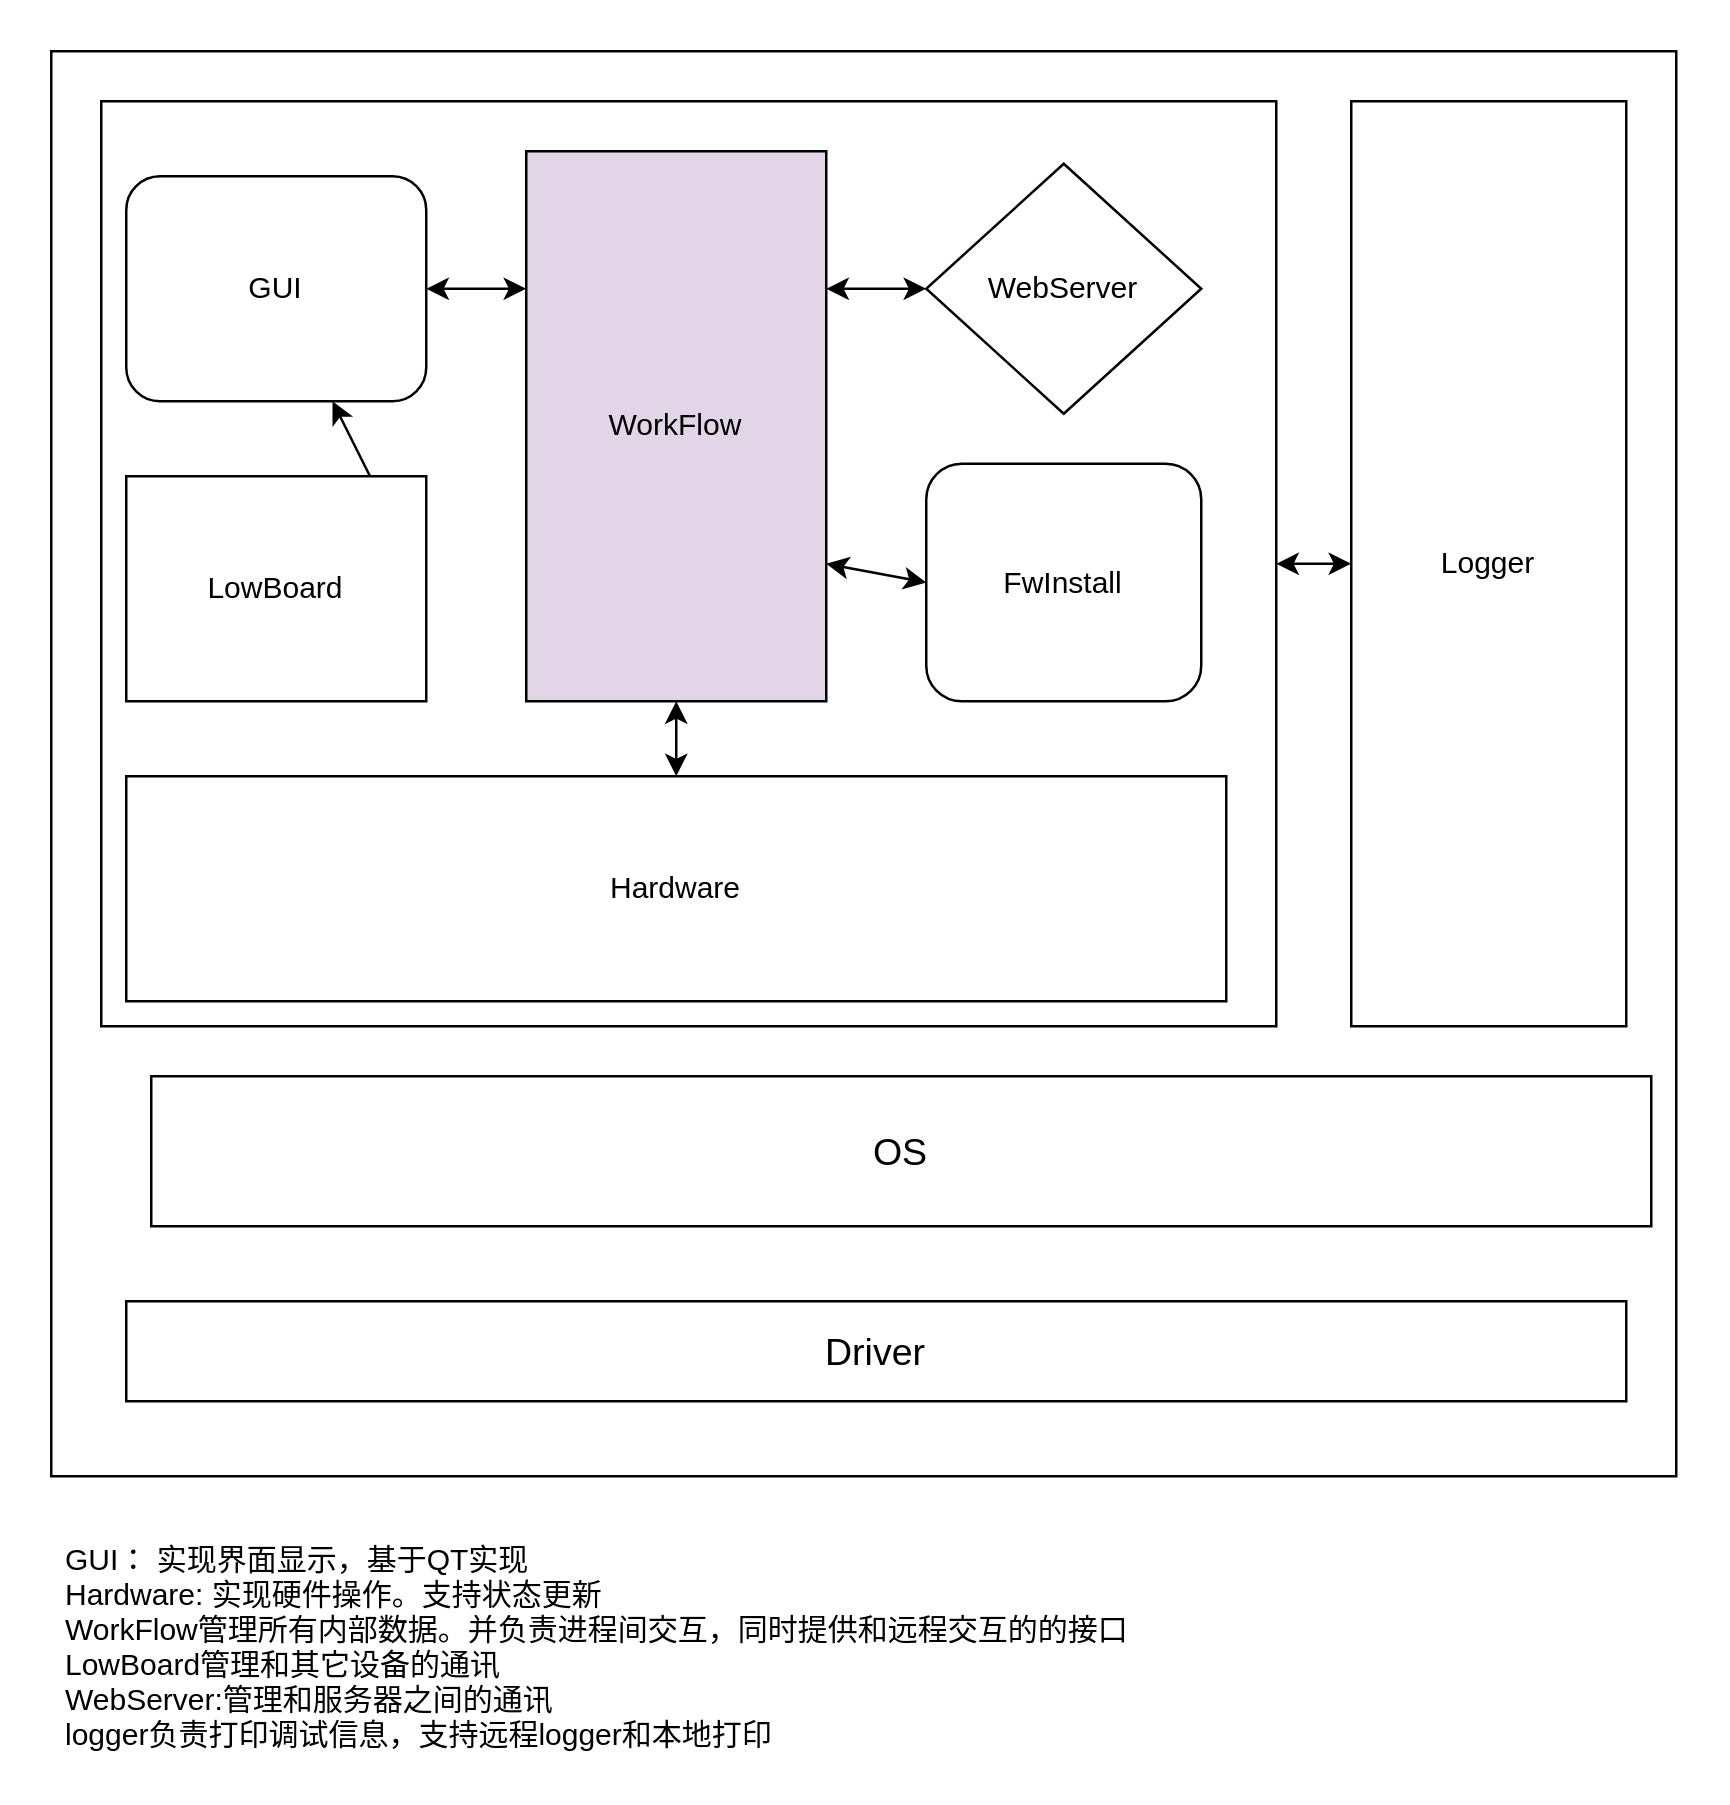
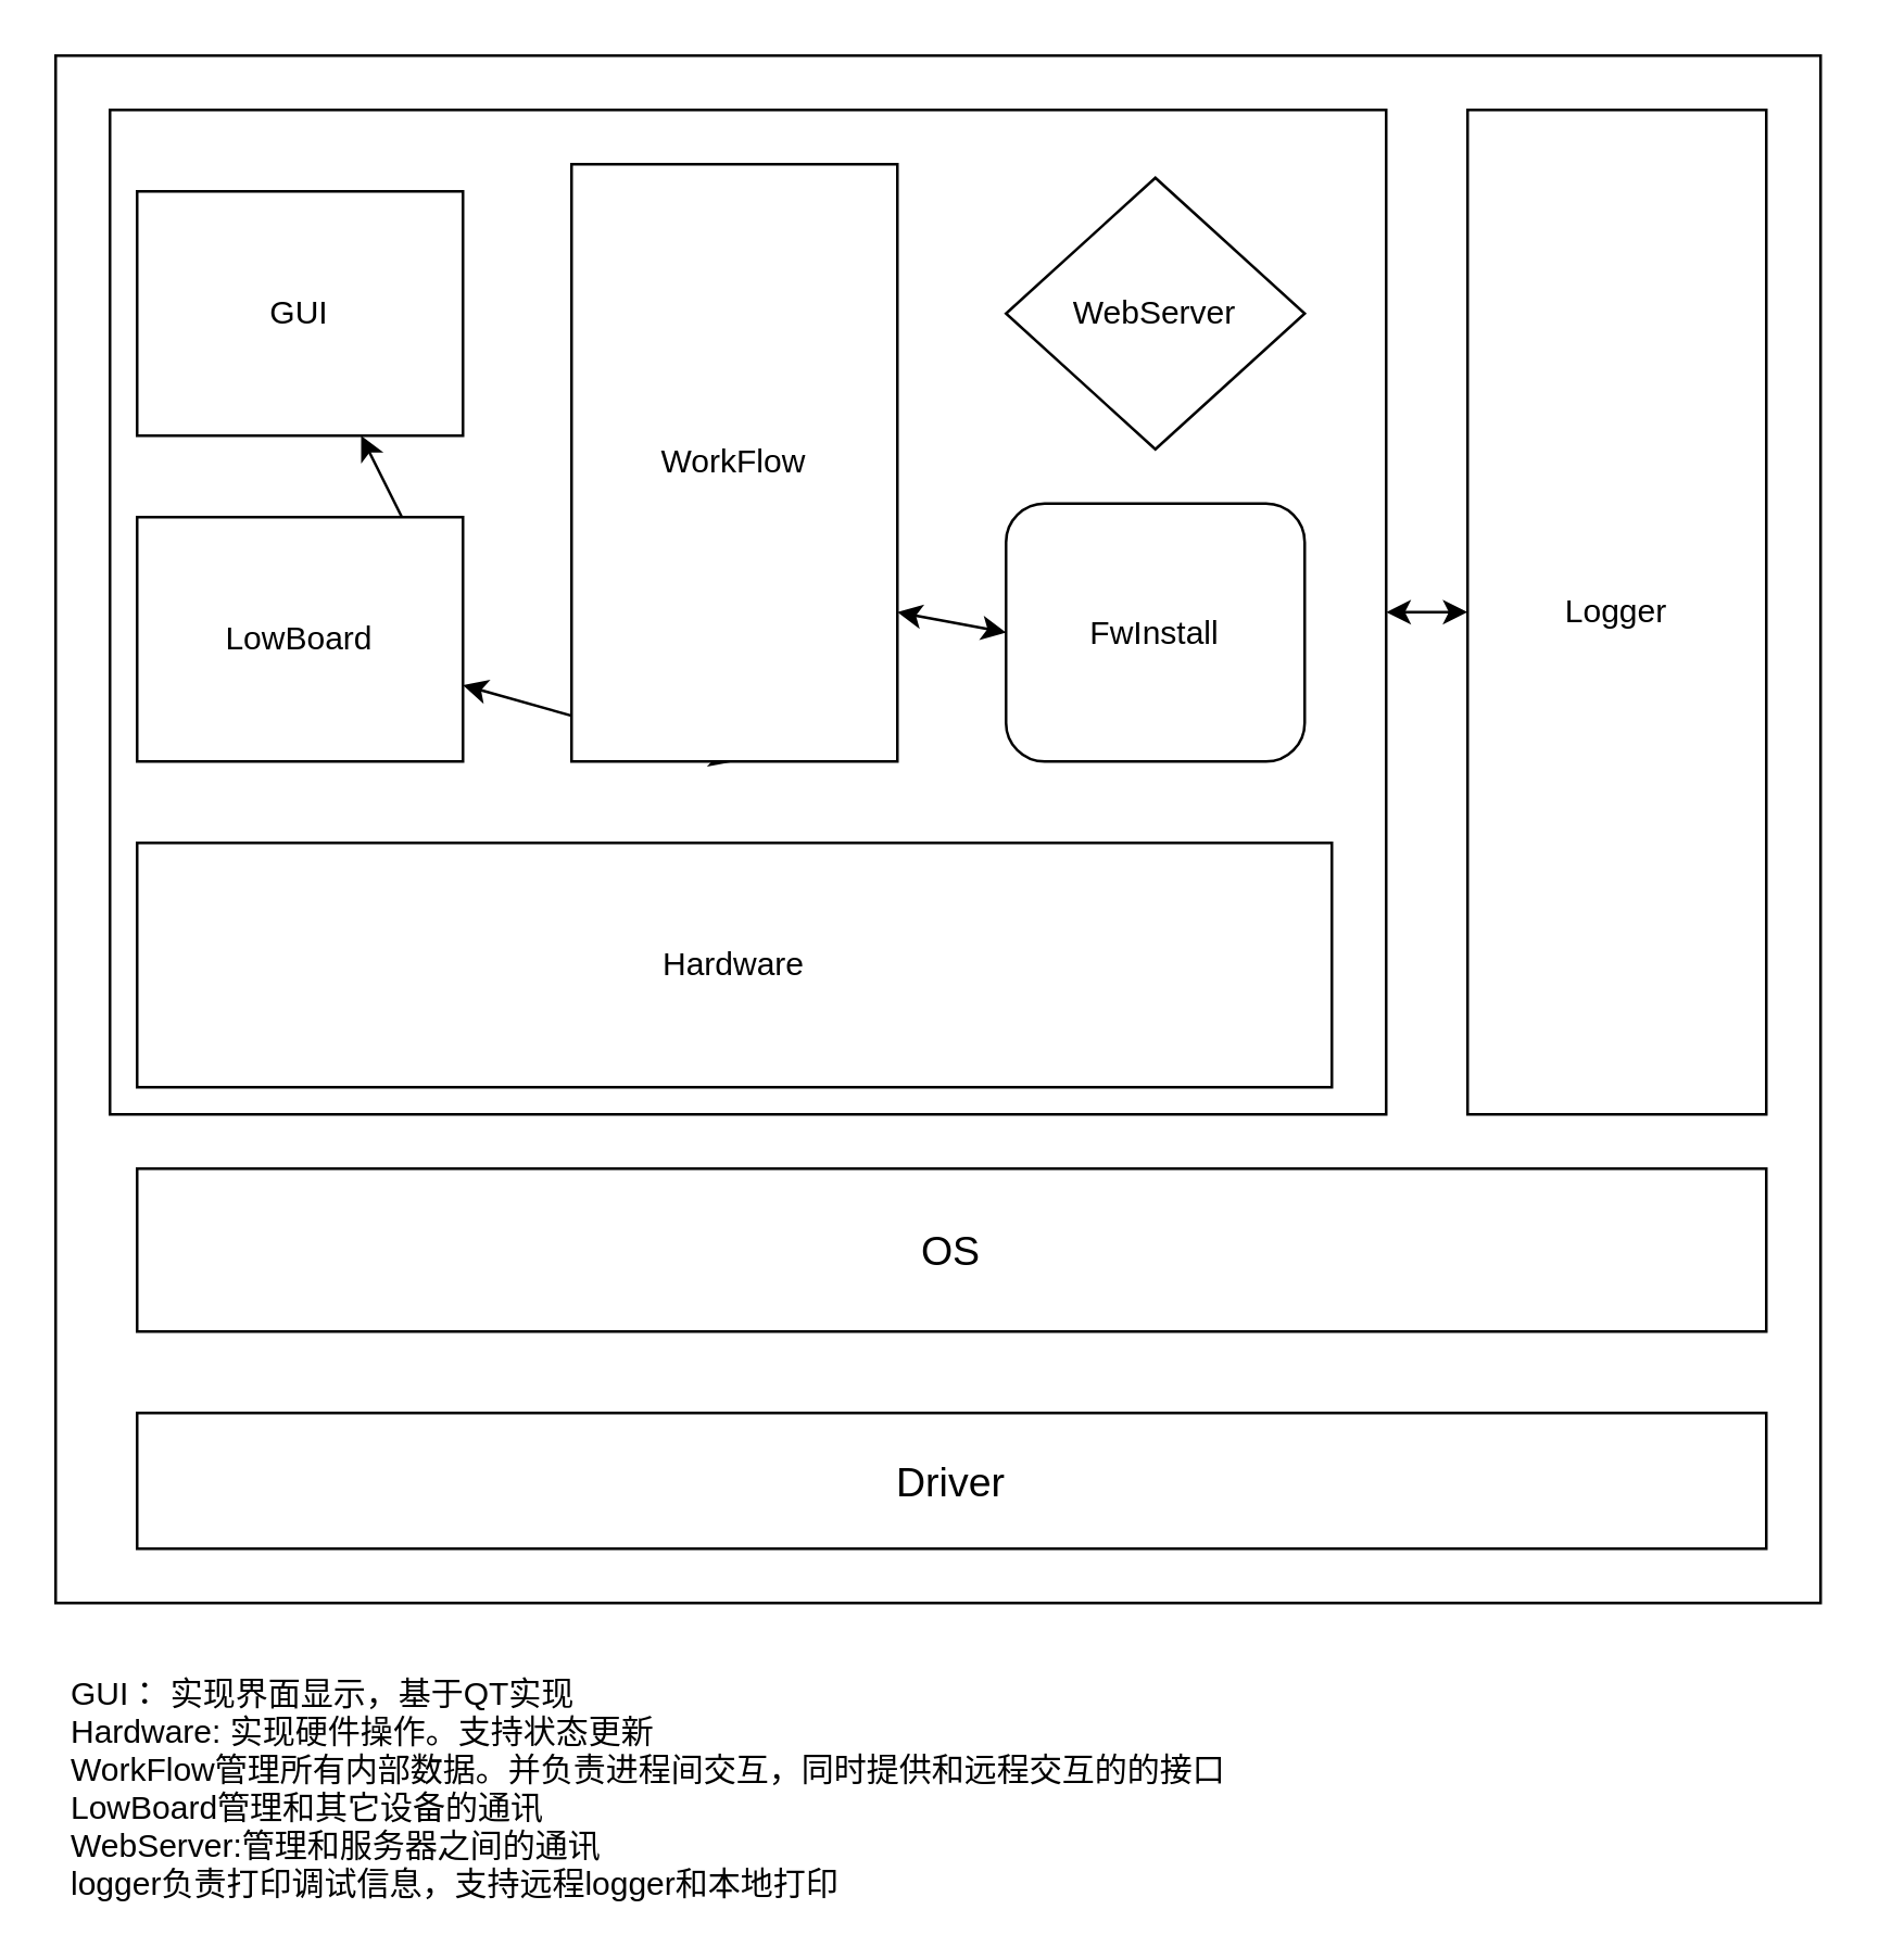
- <mxCell id="12" value="GUI" style="whiteSpace=wrap;html=1;rounded=1;" parent="1" vertex="1"><mxGeometry x="50" y="70" width="120" height="90" as="geometry" /></mxCell>
+ <mxCell id="12" value="GUI" style="rounded=0;whiteSpace=wrap;html=1;" parent="1" vertex="1"><mxGeometry x="50" y="70" width="120" height="90" as="geometry" /></mxCell>
- <mxCell id="10" value="" style="endArrow=classic;html=1;exitX=1;exitY=0.5;exitDx=0;exitDy=0;entryX=0;entryY=0.25;entryDx=0;entryDy=0;startArrow=classic;startFill=1;" parent="1" source="12" target="8" edge="1"><mxGeometry width="50" height="50" relative="1" as="geometry"><mxPoint x="190" y="130" as="sourcePoint" /><mxPoint x="340" y="30" as="targetPoint" /></mxGeometry></mxCell>
- <mxCell id="11" value="" style="endArrow=classic;startArrow=classic;html=1;entryX=0;entryY=0.5;entryDx=0;entryDy=0;exitX=1;exitY=0.25;exitDx=0;exitDy=0;" parent="1" source="8" target="9" edge="1"><mxGeometry width="50" height="50" relative="1" as="geometry"><mxPoint x="417" y="200" as="sourcePoint" /><mxPoint x="467" y="150" as="targetPoint" /></mxGeometry></mxCell>
- <mxCell id="8" value="WorkFlow" style="rounded=0;whiteSpace=wrap;html=1;fillColor=#e1d5e7;" parent="1" vertex="1"><mxGeometry x="210" y="60" width="120" height="220" as="geometry" /></mxCell>
+ <mxCell id="8" value="WorkFlow" style="rounded=0;whiteSpace=wrap;html=1;" parent="1" vertex="1"><mxGeometry x="210" y="60" width="120" height="220" as="geometry" /></mxCell>
- <mxCell id="7" style="edgeStyle=none;html=1;exitX=0.5;exitY=1;exitDx=0;exitDy=0;entryX=0.5;entryY=0;entryDx=0;entryDy=0;startArrow=classic;startFill=1;" parent="1" source="8" target="14" edge="1"><mxGeometry relative="1" as="geometry" /></mxCell>
+ <mxCell id="7" style="edgeStyle=none;html=1;exitX=0.5;exitY=1;exitDx=0;exitDy=0;startArrow=classic;startFill=1;" parent="1" source="8" target="16" edge="1"><mxGeometry relative="1" as="geometry" /></mxCell>
- <mxCell id="6" value="OS" style="rounded=0;whiteSpace=wrap;html=1;fontSize=15;strokeWidth=1;fillColor=none;" parent="1" vertex="1"><mxGeometry x="60" y="430" width="600" height="60" as="geometry" /></mxCell>
+ <mxCell id="6" value="OS" style="rounded=0;whiteSpace=wrap;html=1;fontSize=15;strokeWidth=1;fillColor=none;" parent="1" vertex="1"><mxGeometry x="50" y="430" width="600" height="60" as="geometry" /></mxCell>
- <mxCell id="5" value="Driver" style="rounded=0;whiteSpace=wrap;html=1;strokeWidth=1;fontSize=15;" parent="1" vertex="1"><mxGeometry x="50" y="520" width="600" height="40" as="geometry" /></mxCell>
+ <mxCell id="5" value="Driver" style="rounded=0;whiteSpace=wrap;html=1;strokeWidth=1;fontSize=15;" parent="1" vertex="1"><mxGeometry x="50" y="520" width="600" height="50" as="geometry" /></mxCell>
